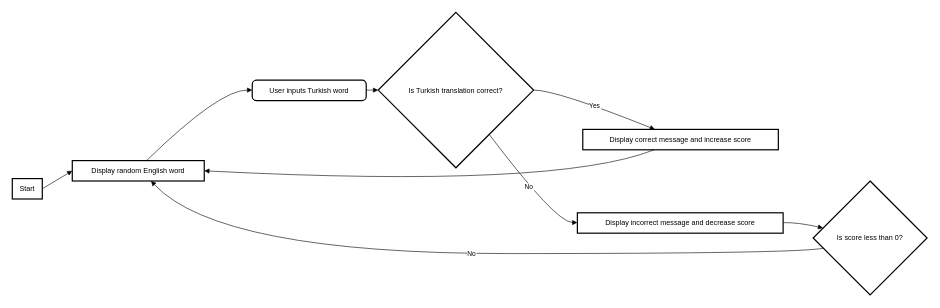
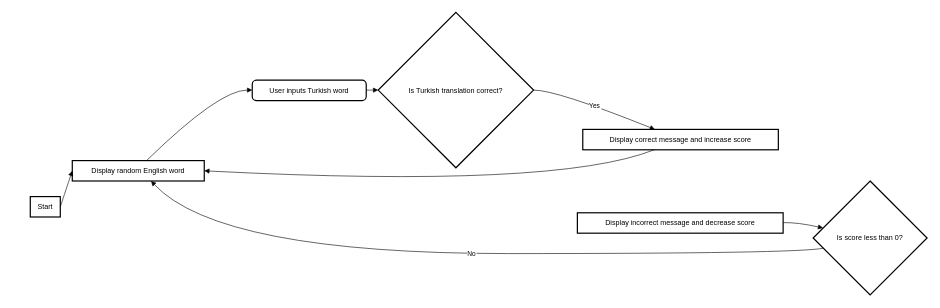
- <mxCell id="13" value="No" style="curved=1;startArrow=none;endArrow=block;exitX=0.876;exitY=1.0;entryX=-0.0;entryY=0.481;" edge="1" parent="1" source="5" target="7"><mxGeometry relative="1" as="geometry"><Array as="points"><mxPoint x="926" y="370" /></Array></mxGeometry></mxCell>
- <mxCell id="2" value="Start" style="whiteSpace=wrap;strokeWidth=2;" vertex="1" parent="1"><mxGeometry y="297" width="50" height="34" as="geometry" x="20" /></mxCell>
+ <mxCell id="2" value="Start" style="whiteSpace=wrap;strokeWidth=2;" vertex="1" parent="1"><mxGeometry x="50" y="327" width="50" height="34" as="geometry" /></mxCell>
